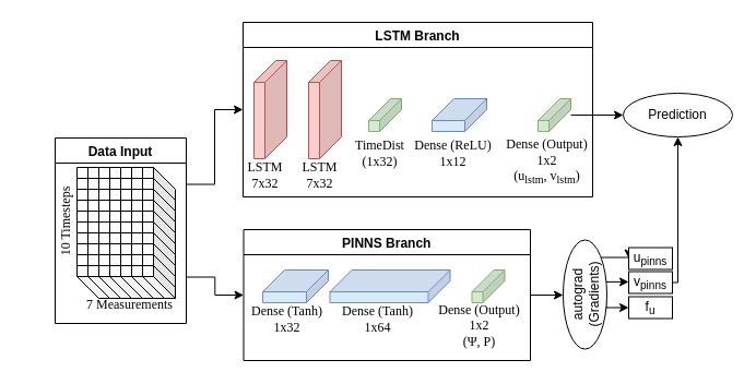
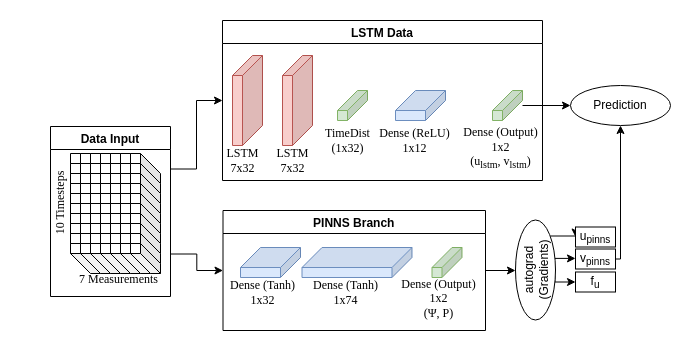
- <mxCell id="3" value="LSTM Branch" style="swimlane;" parent="1" vertex="1"><mxGeometry x="222" y="20" width="320" height="160" as="geometry" /></mxCell>
+ <mxCell id="3" value="LSTM Data" style="swimlane;" parent="1" vertex="1"><mxGeometry x="222" y="20" width="320" height="160" as="geometry" /></mxCell>
- <mxCell id="104" value="&lt;font face=&quot;Times New Roman&quot;&gt;Dense (Tanh)&lt;br&gt;&lt;/font&gt;&lt;div&gt;&lt;font face=&quot;Times New Roman&quot;&gt;1x64&lt;/font&gt;&lt;/div&gt;" style="text;html=1;align=center;verticalAlign=middle;resizable=0;points=[];autosize=1;strokeColor=none;fillColor=none;" vertex="1" parent="1"><mxGeometry x="305" y="277" width="80" height="30" as="geometry" /></mxCell>
+ <mxCell id="104" value="&lt;font face=&quot;Times New Roman&quot;&gt;Dense (Tanh)&lt;br&gt;&lt;/font&gt;&lt;div&gt;&lt;font face=&quot;Times New Roman&quot;&gt;1x74&lt;/font&gt;&lt;/div&gt;" style="text;html=1;align=center;verticalAlign=middle;resizable=0;points=[];autosize=1;strokeColor=none;fillColor=none;" vertex="1" parent="1"><mxGeometry x="305" y="277" width="80" height="30" as="geometry" /></mxCell>
